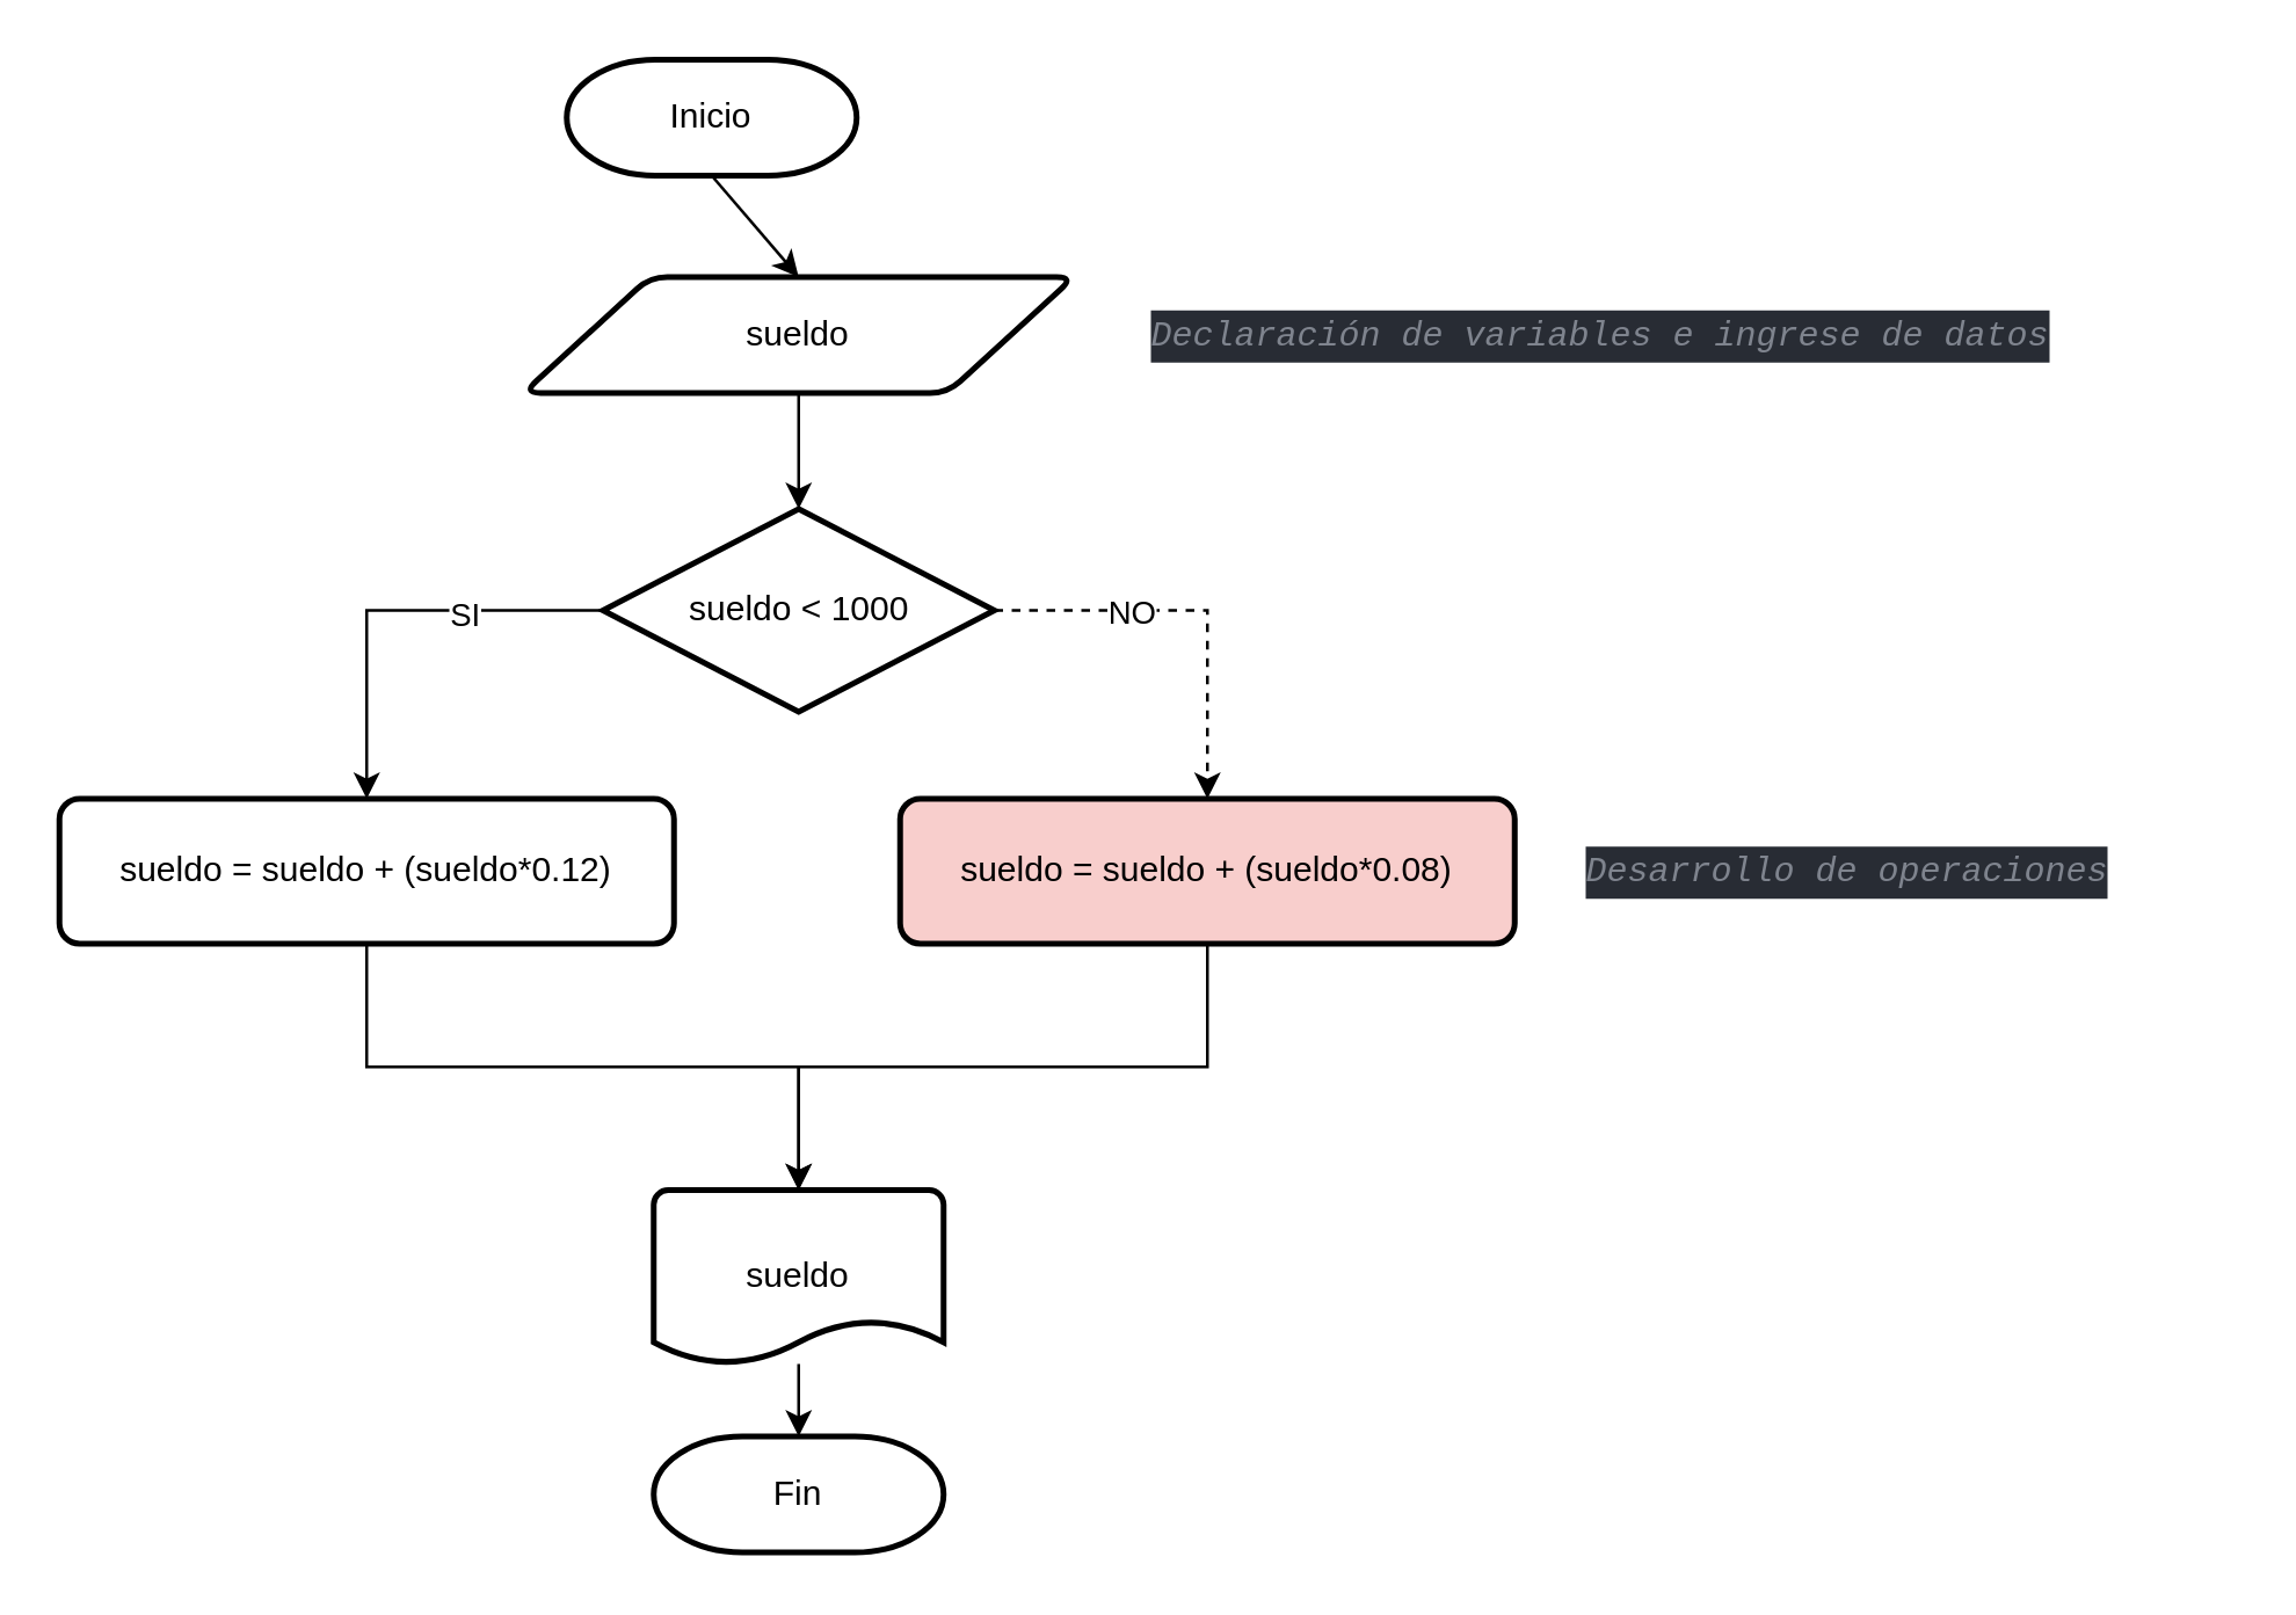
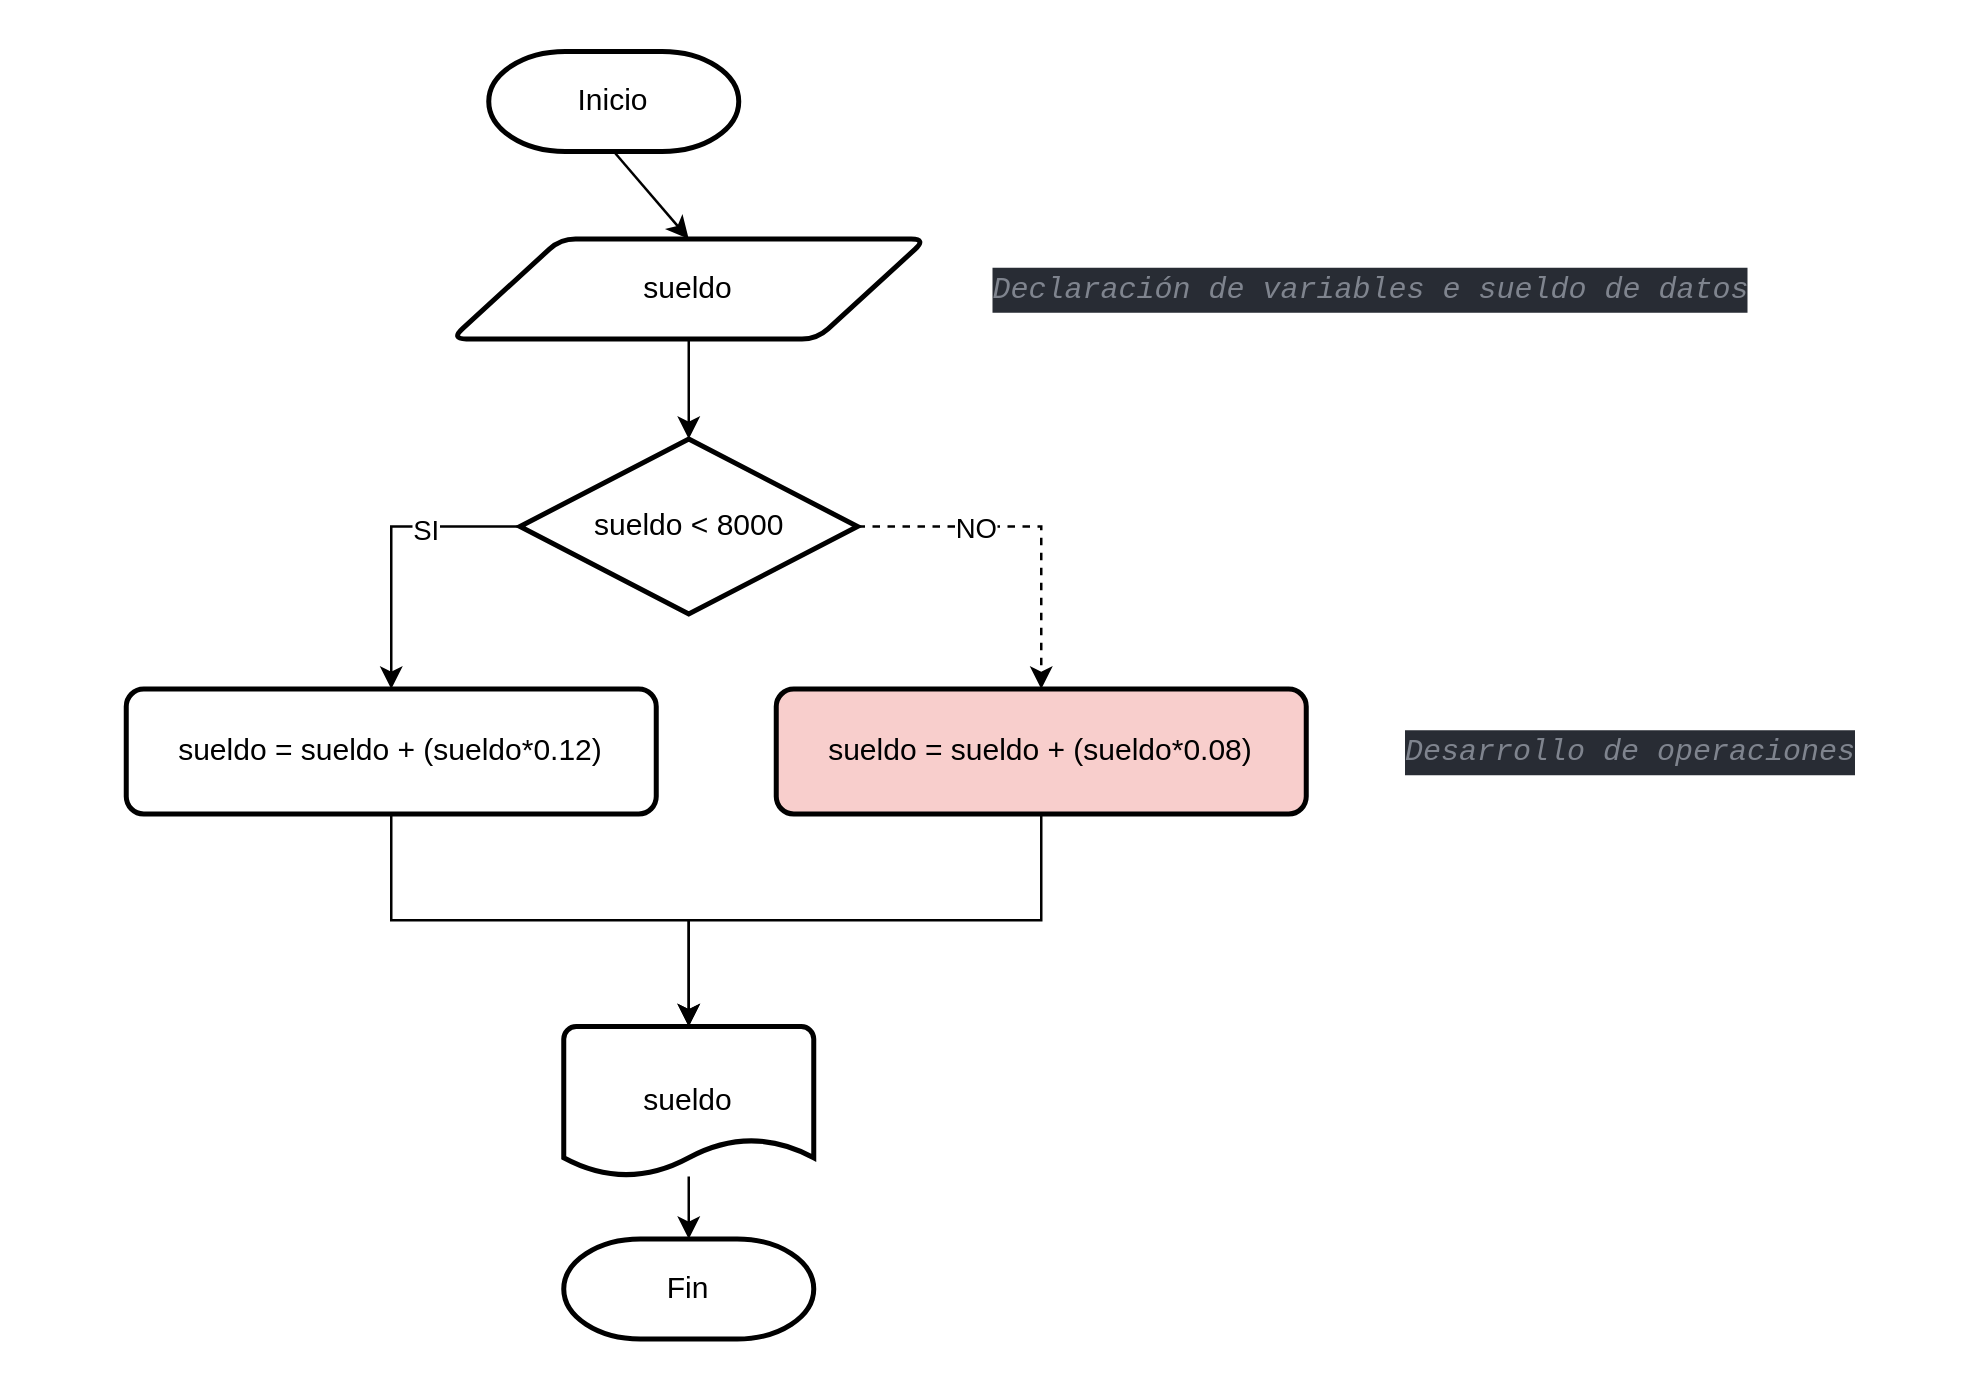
- <mxCell id="14" value="&lt;meta charset=&quot;utf-8&quot;&gt;&lt;div style=&quot;font-style: normal; font-variant-caps: normal; font-weight: normal; letter-spacing: normal; text-align: start; text-indent: 0px; text-transform: none; word-spacing: 0px; -webkit-text-stroke-width: 0px; text-decoration: none; color: rgb(171, 178, 191); background-color: rgb(40, 44, 52); font-family: &amp;quot;Fira Code&amp;quot;, &amp;quot;Menlo for Powerline&amp;quot;, Menlo, Monaco, &amp;quot;Courier New&amp;quot;, monospace; font-size: 12px; line-height: 18px;&quot;&gt;&lt;div&gt;&lt;span style=&quot;color: rgb(127, 132, 142); font-style: italic;&quot;&gt;Declaración de variables e ingrese de datos&lt;/span&gt;&lt;/div&gt;&lt;/div&gt;" style="text;whiteSpace=wrap;html=1;" parent="1" vertex="1"><mxGeometry x="395" y="100" width="340" height="30" as="geometry" /></mxCell>
+ <mxCell id="14" value="&lt;meta charset=&quot;utf-8&quot;&gt;&lt;div style=&quot;font-style: normal; font-variant-caps: normal; font-weight: normal; letter-spacing: normal; text-align: start; text-indent: 0px; text-transform: none; word-spacing: 0px; -webkit-text-stroke-width: 0px; text-decoration: none; color: rgb(171, 178, 191); background-color: rgb(40, 44, 52); font-family: &amp;quot;Fira Code&amp;quot;, &amp;quot;Menlo for Powerline&amp;quot;, Menlo, Monaco, &amp;quot;Courier New&amp;quot;, monospace; font-size: 12px; line-height: 18px;&quot;&gt;&lt;div&gt;&lt;span style=&quot;color: rgb(127, 132, 142); font-style: italic;&quot;&gt;Declaración de variables e sueldo de datos&lt;/span&gt;&lt;/div&gt;&lt;/div&gt;" style="text;whiteSpace=wrap;html=1;" parent="1" vertex="1"><mxGeometry x="395" y="100" width="340" height="30" as="geometry" /></mxCell>
- <mxCell id="11" value="sueldo &amp;lt; 1000" style="strokeWidth=2;html=1;shape=mxgraph.flowchart.decision;whiteSpace=wrap;" parent="1" vertex="1"><mxGeometry x="207.5" y="175" width="135" height="70" as="geometry" /></mxCell>
+ <mxCell id="11" value="sueldo &amp;lt; 8000" style="strokeWidth=2;html=1;shape=mxgraph.flowchart.decision;whiteSpace=wrap;" parent="1" vertex="1"><mxGeometry x="207.5" y="175" width="135" height="70" as="geometry" /></mxCell>
- <mxCell id="17" value="sueldo = sueldo + (sueldo*0.12)" style="rounded=1;whiteSpace=wrap;html=1;absoluteArcSize=1;arcSize=14;strokeWidth=2;" parent="1" vertex="1"><mxGeometry x="20" y="275" width="212" height="50" as="geometry" /></mxCell>
+ <mxCell id="17" value="sueldo = sueldo + (sueldo*0.12)" style="rounded=1;whiteSpace=wrap;html=1;absoluteArcSize=1;arcSize=14;strokeWidth=2;" parent="1" vertex="1"><mxGeometry x="50" y="275" width="212" height="50" as="geometry" /></mxCell>
- <mxCell id="15" value="&lt;div style=&quot;font-style: normal; font-variant-caps: normal; font-weight: normal; letter-spacing: normal; text-align: start; text-indent: 0px; text-transform: none; word-spacing: 0px; -webkit-text-stroke-width: 0px; text-decoration: none; color: rgb(171, 178, 191); background-color: rgb(40, 44, 52); font-family: &amp;quot;Fira Code&amp;quot;, &amp;quot;Menlo for Powerline&amp;quot;, Menlo, Monaco, &amp;quot;Courier New&amp;quot;, monospace; font-size: 12px; line-height: 18px;&quot;&gt;&lt;div&gt;&lt;span style=&quot;color: rgb(127, 132, 142); font-style: italic;&quot;&gt;Desarrollo de operaciones&lt;/span&gt;&lt;/div&gt;&lt;/div&gt;" style="text;whiteSpace=wrap;html=1;" parent="1" vertex="1"><mxGeometry x="545" y="285" width="210" height="30" as="geometry" /></mxCell>
+ <mxCell id="15" value="&lt;div style=&quot;font-style: normal; font-variant-caps: normal; font-weight: normal; letter-spacing: normal; text-align: start; text-indent: 0px; text-transform: none; word-spacing: 0px; -webkit-text-stroke-width: 0px; text-decoration: none; color: rgb(171, 178, 191); background-color: rgb(40, 44, 52); font-family: &amp;quot;Fira Code&amp;quot;, &amp;quot;Menlo for Powerline&amp;quot;, Menlo, Monaco, &amp;quot;Courier New&amp;quot;, monospace; font-size: 12px; line-height: 18px;&quot;&gt;&lt;div&gt;&lt;span style=&quot;color: rgb(127, 132, 142); font-style: italic;&quot;&gt;Desarrollo de operaciones&lt;/span&gt;&lt;/div&gt;&lt;/div&gt;" style="text;whiteSpace=wrap;html=1;" parent="1" vertex="1"><mxGeometry x="560" y="285" width="210" height="30" as="geometry" /></mxCell>
